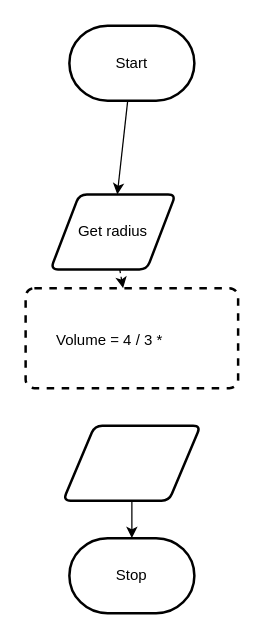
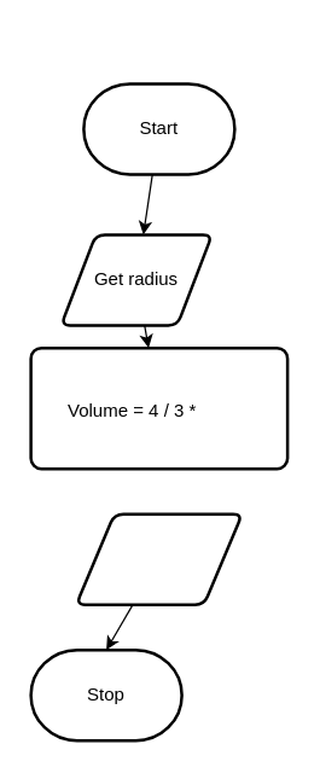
- <mxCell id="3" value="Start" style="strokeWidth=2;html=1;shape=mxgraph.flowchart.terminator;whiteSpace=wrap;" parent="1" vertex="1"><mxGeometry x="55" y="20" width="100" height="60" as="geometry" /></mxCell>
+ <mxCell id="3" value="Start" style="strokeWidth=2;html=1;shape=mxgraph.flowchart.terminator;whiteSpace=wrap;" parent="1" vertex="1"><mxGeometry x="55" y="55" width="100" height="60" as="geometry" /></mxCell>
- <mxCell id="5" style="edgeStyle=none;html=1;fontSize=12;fontColor=#FFFFFF;dashed=1;" edge="1" parent="1" source="6" target="7"><mxGeometry relative="1" as="geometry" /></mxCell>
+ <mxCell id="5" style="edgeStyle=none;html=1;fontSize=12;fontColor=#FFFFFF;" edge="1" parent="1" source="6" target="7"><mxGeometry relative="1" as="geometry" /></mxCell>
- <mxCell id="7" value="Volume = 4 / 3 *&amp;nbsp;&lt;span style=&quot;font-family: sans-serif; text-align: start;&quot;&gt;&lt;span style=&quot;font-family: &amp;quot;Nimbus Roman No9 L&amp;quot;, &amp;quot;Times New Roman&amp;quot;, Times, serif; line-height: 1; font-variant-numeric: lining-nums tabular-nums; font-kerning: none;&quot; class=&quot;texhtml mvar&quot;&gt;&lt;font style=&quot;font-size: 17px;&quot; color=&quot;#ffffff&quot;&gt;π &lt;/font&gt;&lt;font style=&quot;font-size: 12px;&quot; color=&quot;#ffffff&quot;&gt;* &lt;/font&gt;&lt;font style=&quot;&quot; color=&quot;#ffffff&quot;&gt;&lt;span style=&quot;font-size: 17px;&quot;&gt;r&lt;/span&gt;&lt;sup style=&quot;&quot;&gt;&lt;font style=&quot;font-size: 9px;&quot;&gt;3&lt;/font&gt;&lt;/sup&gt;&lt;/font&gt;&lt;/span&gt;&lt;/span&gt;" style="rounded=1;whiteSpace=wrap;html=1;absoluteArcSize=1;arcSize=14;strokeWidth=2;dashed=1;" vertex="1" parent="1"><mxGeometry x="20" y="230" width="170" height="80" as="geometry" /></mxCell>
+ <mxCell id="7" value="Volume = 4 / 3 *&amp;nbsp;&lt;span style=&quot;font-family: sans-serif; text-align: start;&quot;&gt;&lt;span style=&quot;font-family: &amp;quot;Nimbus Roman No9 L&amp;quot;, &amp;quot;Times New Roman&amp;quot;, Times, serif; line-height: 1; font-variant-numeric: lining-nums tabular-nums; font-kerning: none;&quot; class=&quot;texhtml mvar&quot;&gt;&lt;font style=&quot;font-size: 17px;&quot; color=&quot;#ffffff&quot;&gt;π &lt;/font&gt;&lt;font style=&quot;font-size: 12px;&quot; color=&quot;#ffffff&quot;&gt;* &lt;/font&gt;&lt;font style=&quot;&quot; color=&quot;#ffffff&quot;&gt;&lt;span style=&quot;font-size: 17px;&quot;&gt;r&lt;/span&gt;&lt;sup style=&quot;&quot;&gt;&lt;font style=&quot;font-size: 9px;&quot;&gt;3&lt;/font&gt;&lt;/sup&gt;&lt;/font&gt;&lt;/span&gt;&lt;/span&gt;" style="rounded=1;whiteSpace=wrap;html=1;absoluteArcSize=1;arcSize=14;strokeWidth=2;" vertex="1" parent="1"><mxGeometry x="20" y="230" width="170" height="80" as="geometry" /></mxCell>
- <mxCell id="4" value="Stop" style="strokeWidth=2;html=1;shape=mxgraph.flowchart.terminator;whiteSpace=wrap;" parent="1" vertex="1"><mxGeometry x="55" y="430" width="100" height="60" as="geometry" /></mxCell>
+ <mxCell id="4" value="Stop" style="strokeWidth=2;html=1;shape=mxgraph.flowchart.terminator;whiteSpace=wrap;" parent="1" vertex="1"><mxGeometry x="20" y="430" width="100" height="60" as="geometry" /></mxCell>
